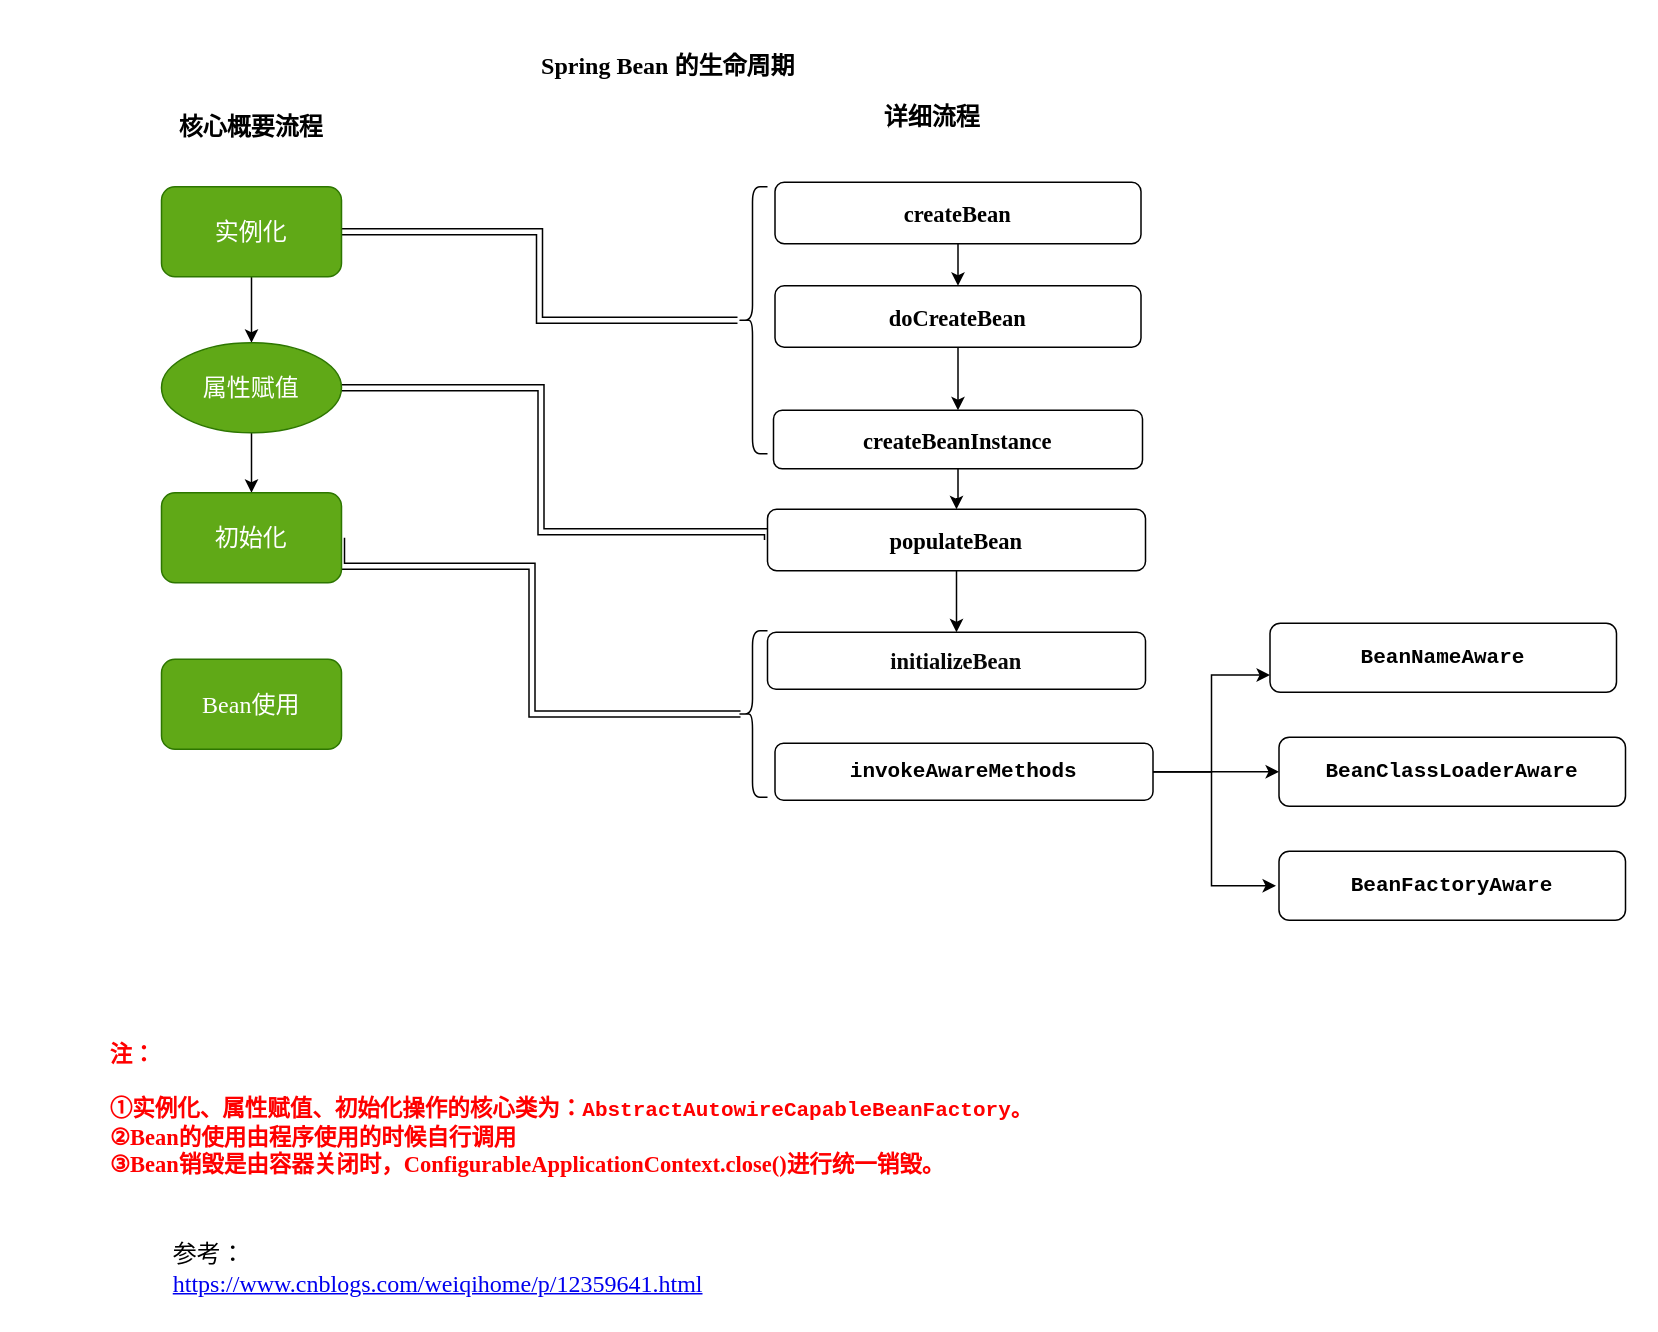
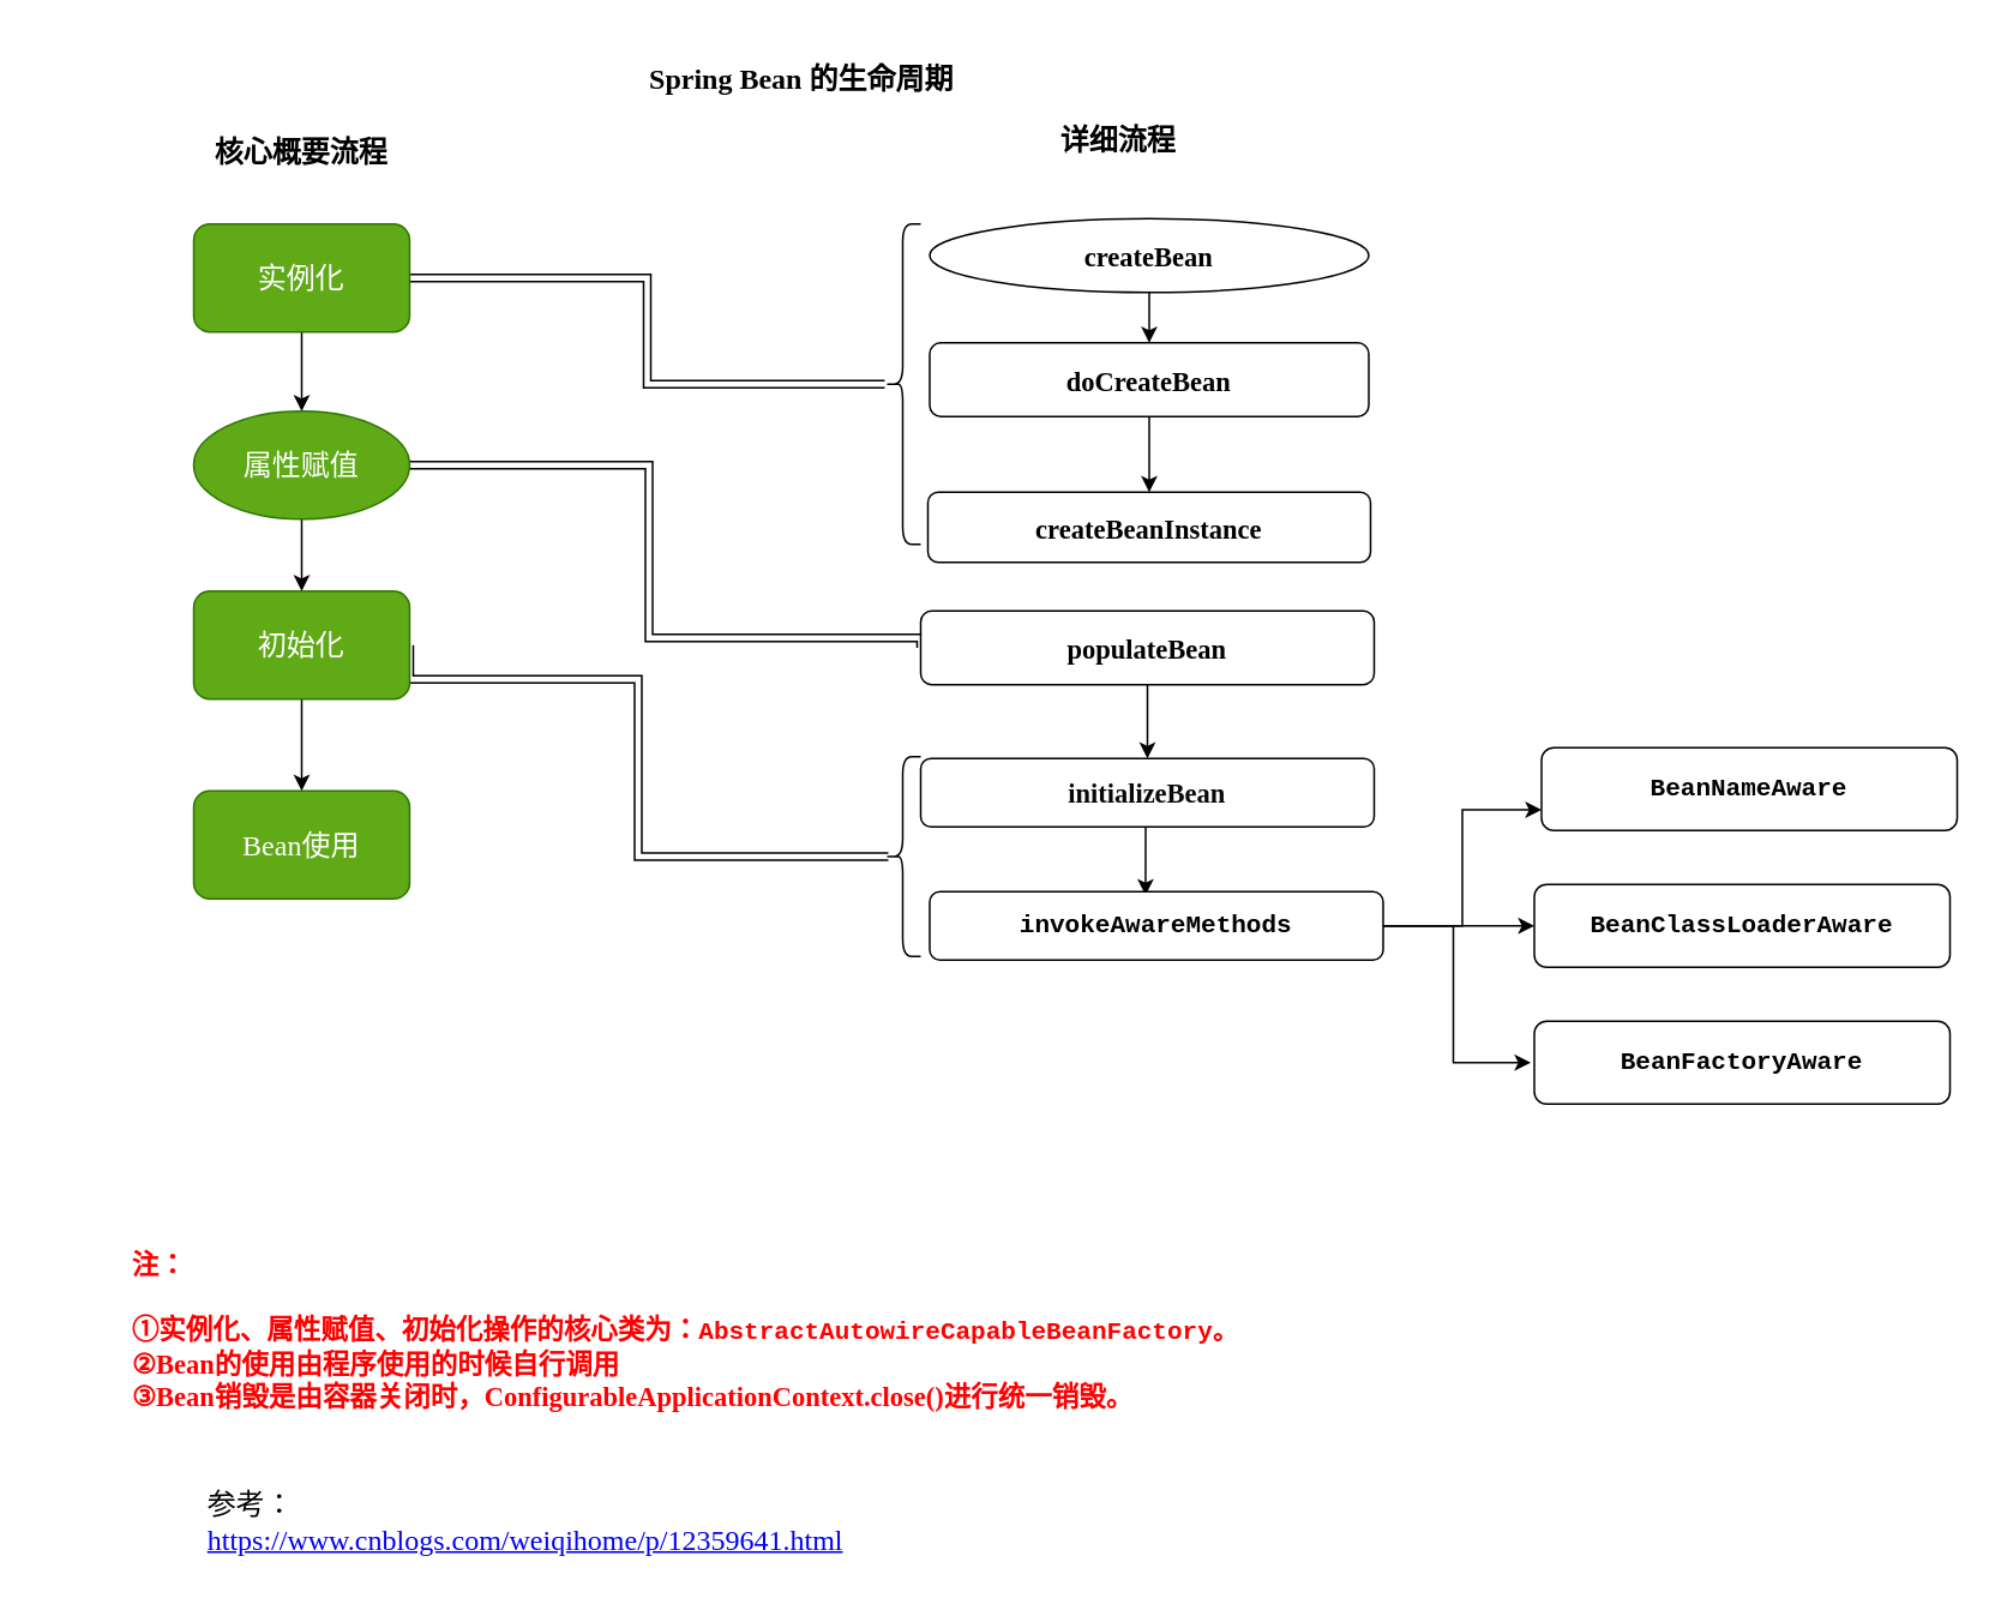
- <mxCell id="24" value="createBean" style="whiteSpace=wrap;html=1;rounded=1;fontFamily=Times New Roman;fontStyle=1;fontSize=15;" vertex="1" parent="1"><mxGeometry x="516" y="121" width="244" height="41" as="geometry" /></mxCell>
+ <mxCell id="24" value="createBean" style="ellipse;whiteSpace=wrap;html=1;fontFamily=Times New Roman;fontStyle=1;fontSize=15;" vertex="1" parent="1"><mxGeometry x="516" y="121" width="244" height="41" as="geometry" /></mxCell>
- <mxCell id="4" value="" style="edgeStyle=orthogonalEdgeStyle;rounded=0;orthogonalLoop=1;jettySize=auto;html=1;fontFamily=楷体;fontSize=16;" edge="1" parent="1" source="5" target="20"><mxGeometry relative="1" as="geometry" /></mxCell>
+ <mxCell id="13" style="edgeStyle=orthogonalEdgeStyle;rounded=0;orthogonalLoop=1;jettySize=auto;html=1;exitX=0.5;exitY=1;exitDx=0;exitDy=0;fontFamily=楷体;fontSize=16;" edge="1" parent="1" source="15" target="16"><mxGeometry relative="1" as="geometry" /></mxCell>
- <mxCell id="31" value="&lt;pre style=&quot;background-color: #ffffff ; color: #080808 ; font-family: &amp;quot;courier new&amp;quot; , monospace ; font-size: 10.5pt&quot;&gt;&lt;span style=&quot;color: #000000&quot;&gt;BeanNameAware&lt;/span&gt;&lt;/pre&gt;" style="whiteSpace=wrap;html=1;rounded=1;fontFamily=Times New Roman;fontSize=15;fontStyle=1;" vertex="1" parent="1"><mxGeometry x="846" y="415" width="231" height="46" as="geometry" /></mxCell>
+ <mxCell id="31" value="&lt;pre style=&quot;background-color: #ffffff ; color: #080808 ; font-family: &amp;quot;courier new&amp;quot; , monospace ; font-size: 10.5pt&quot;&gt;&lt;span style=&quot;color: #000000&quot;&gt;BeanNameAware&lt;/span&gt;&lt;/pre&gt;" style="whiteSpace=wrap;html=1;rounded=1;fontFamily=Times New Roman;fontSize=15;fontStyle=1;" vertex="1" parent="1"><mxGeometry x="856" y="415" width="231" height="46" as="geometry" /></mxCell>
+ <mxCell id="21" style="edgeStyle=orthogonalEdgeStyle;rounded=0;orthogonalLoop=1;jettySize=auto;html=1;exitX=0.5;exitY=1;exitDx=0;exitDy=0;entryX=0.476;entryY=0.053;entryDx=0;entryDy=0;entryPerimeter=0;fontFamily=Times New Roman;fontSize=15;" edge="1" parent="1" source="22" target="30"><mxGeometry relative="1" as="geometry" /></mxCell>
